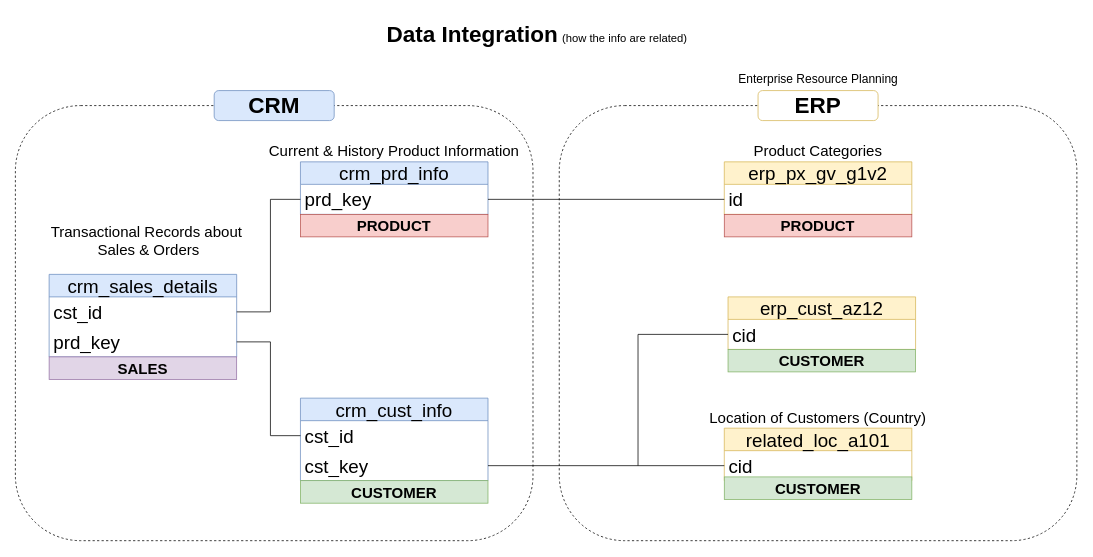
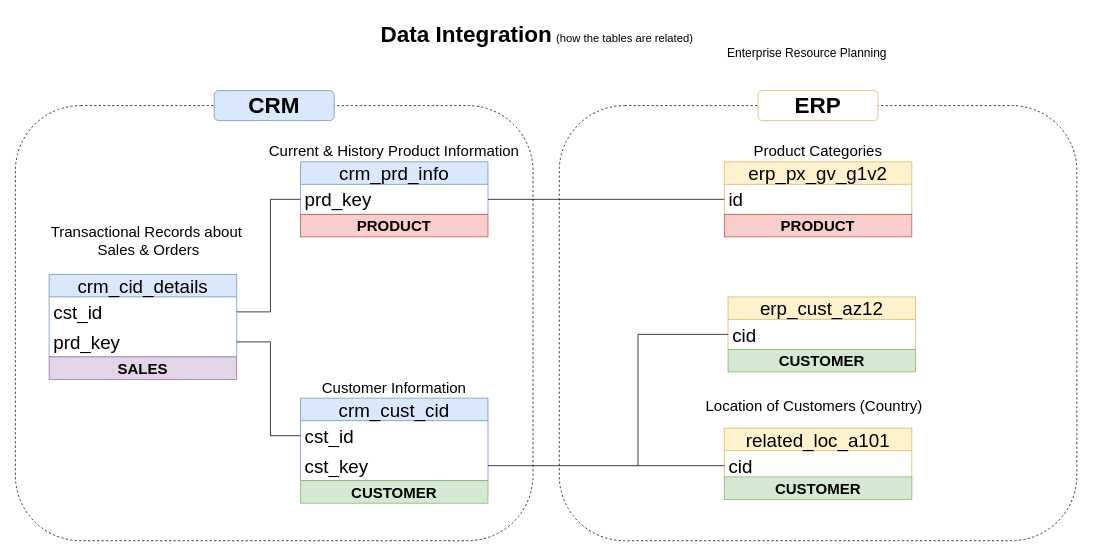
- <mxCell id="4" value="&lt;font style=&quot;font-size: 30px;&quot;&gt;Data Integration&lt;/font&gt; &lt;span style=&quot;font-weight: normal;&quot;&gt;&lt;font style=&quot;font-size: 15px;&quot;&gt;(how the info are related)&lt;/font&gt;&lt;/span&gt;" style="text;html=1;align=center;verticalAlign=middle;resizable=0;points=[];autosize=1;strokeColor=none;fillColor=none;fontSize=20;fontStyle=1" parent="1" vertex="1"><mxGeometry x="500" width="430" height="50" as="geometry" y="20" /></mxCell>
+ <mxCell id="4" value="&lt;font style=&quot;font-size: 30px;&quot;&gt;Data Integration&lt;/font&gt; &lt;span style=&quot;font-weight: normal;&quot;&gt;&lt;font style=&quot;font-size: 15px;&quot;&gt;(how the tables are related)&lt;/font&gt;&lt;/span&gt;" style="text;html=1;align=center;verticalAlign=middle;resizable=0;points=[];autosize=1;strokeColor=none;fillColor=none;fontSize=20;fontStyle=1" parent="1" vertex="1"><mxGeometry x="500" width="430" height="50" as="geometry" y="20" /></mxCell>
- <mxCell id="37" value="Enterprise Resource Planning" style="text;html=1;align=center;verticalAlign=middle;resizable=0;points=[];autosize=1;strokeColor=none;fillColor=none;fontSize=16;" vertex="1" parent="1"><mxGeometry x="970" y="90" width="240" height="30" as="geometry" /></mxCell>
+ <mxCell id="37" value="Enterprise Resource Planning" style="text;html=1;align=center;verticalAlign=middle;resizable=0;points=[];autosize=1;strokeColor=none;fillColor=none;fontSize=16;" vertex="1" parent="1"><mxGeometry x="955" y="55" width="240" height="30" as="geometry" /></mxCell>
- <mxCell id="12" value="crm_sales_details" style="swimlane;fontStyle=0;childLayout=stackLayout;horizontal=1;startSize=30;horizontalStack=0;resizeParent=1;resizeParentMax=0;resizeLast=0;collapsible=1;marginBottom=0;whiteSpace=wrap;html=1;fillColor=#dae8fc;strokeColor=#6c8ebf;fontSize=25;rounded=0;arcSize=15;swimlaneLine=1;" parent="1" vertex="1"><mxGeometry x="65" y="365" width="250" height="110" as="geometry" /></mxCell>
+ <mxCell id="12" value="crm_cid_details" style="swimlane;fontStyle=0;childLayout=stackLayout;horizontal=1;startSize=30;horizontalStack=0;resizeParent=1;resizeParentMax=0;resizeLast=0;collapsible=1;marginBottom=0;whiteSpace=wrap;html=1;fillColor=#dae8fc;strokeColor=#6c8ebf;fontSize=25;rounded=0;arcSize=15;swimlaneLine=1;" parent="1" vertex="1"><mxGeometry x="65" y="365" width="250" height="110" as="geometry" /></mxCell>
+ <mxCell id="8" value="&lt;font style=&quot;font-size: 20px;&quot;&gt;Customer Information&lt;/font&gt;" style="text;html=1;align=center;verticalAlign=middle;whiteSpace=wrap;rounded=0;arcSize=15;" parent="1" vertex="1"><mxGeometry x="420" y="500" width="210" height="30" as="geometry" /></mxCell>
- <mxCell id="5" value="crm_cust_info" style="swimlane;fontStyle=0;childLayout=stackLayout;horizontal=1;startSize=30;horizontalStack=0;resizeParent=1;resizeParentMax=0;resizeLast=0;collapsible=1;marginBottom=0;whiteSpace=wrap;html=1;fillColor=#dae8fc;strokeColor=#6c8ebf;fontSize=25;rounded=0;arcSize=15;" parent="1" vertex="1"><mxGeometry x="400" y="530" width="250" height="110" as="geometry" /></mxCell>
+ <mxCell id="5" value="crm_cust_cid" style="swimlane;fontStyle=0;childLayout=stackLayout;horizontal=1;startSize=30;horizontalStack=0;resizeParent=1;resizeParentMax=0;resizeLast=0;collapsible=1;marginBottom=0;whiteSpace=wrap;html=1;fillColor=#dae8fc;strokeColor=#6c8ebf;fontSize=25;rounded=0;arcSize=15;" parent="1" vertex="1"><mxGeometry x="400" y="530" width="250" height="110" as="geometry" /></mxCell>
- <mxCell id="20" value="&lt;font style=&quot;font-size: 20px;&quot;&gt;Location of Customers (Country)&lt;/font&gt;" style="text;html=1;align=center;verticalAlign=middle;whiteSpace=wrap;rounded=0;" parent="1" vertex="1"><mxGeometry x="905" y="540" width="370" height="30" as="geometry" /></mxCell>
+ <mxCell id="20" value="&lt;font style=&quot;font-size: 20px;&quot;&gt;Location of Customers (Country)&lt;/font&gt;" style="text;html=1;align=center;verticalAlign=middle;whiteSpace=wrap;rounded=0;" parent="1" vertex="1"><mxGeometry x="900" y="525" width="370" height="30" as="geometry" /></mxCell>
